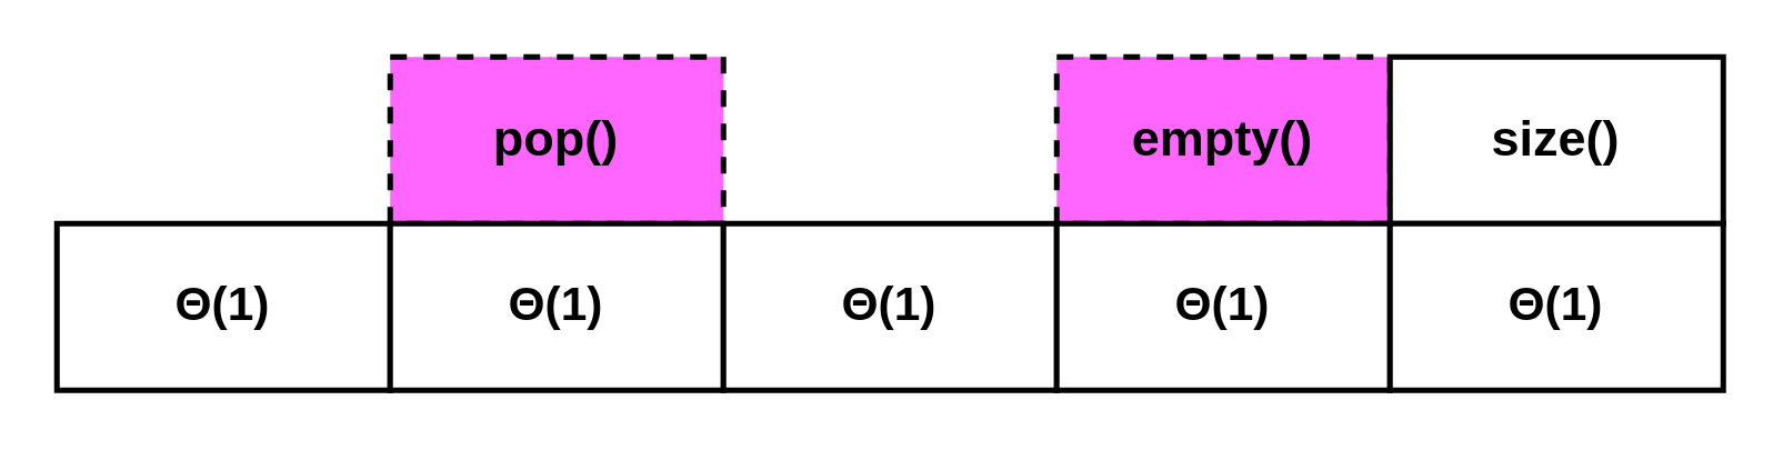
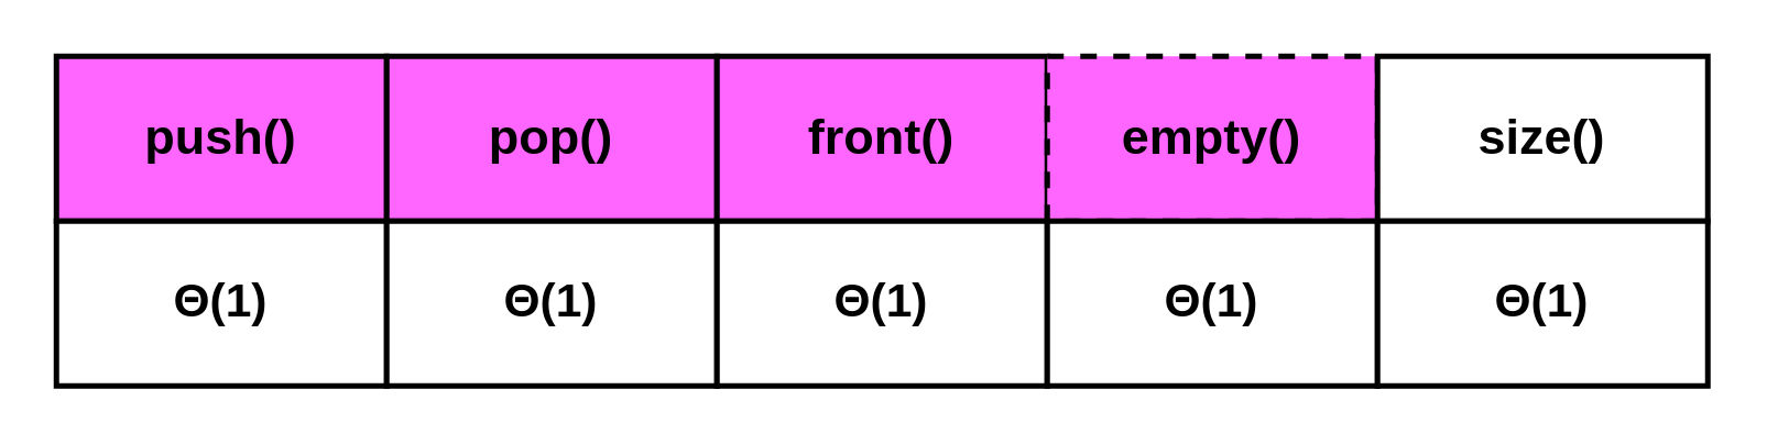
+ <mxCell id="2" value="push()" style="rounded=0;whiteSpace=wrap;html=1;fillColor=#FF66FF;strokeColor=#000000;strokeWidth=2;fontSize=18;fontStyle=1;fontColor=#000000;" vertex="1" parent="1"><mxGeometry x="20" y="20" width="120" height="60" as="geometry" /></mxCell>
- <mxCell id="3" value="pop()" style="rounded=0;whiteSpace=wrap;html=1;fillColor=#FF66FF;strokeColor=#000000;strokeWidth=2;fontSize=18;fontStyle=1;fontColor=#000000;dashed=1;" vertex="1" parent="1"><mxGeometry x="140" y="20" width="120" height="60" as="geometry" /></mxCell>
+ <mxCell id="3" value="pop()" style="rounded=0;whiteSpace=wrap;html=1;fillColor=#FF66FF;strokeColor=#000000;strokeWidth=2;fontSize=18;fontStyle=1;fontColor=#000000;" vertex="1" parent="1"><mxGeometry x="140" y="20" width="120" height="60" as="geometry" /></mxCell>
+ <mxCell id="4" value="front()" style="rounded=0;whiteSpace=wrap;html=1;fillColor=#FF66FF;strokeColor=#000000;strokeWidth=2;fontSize=18;fontStyle=1;fontColor=#000000;" vertex="1" parent="1"><mxGeometry x="260" y="20" width="120" height="60" as="geometry" /></mxCell>
